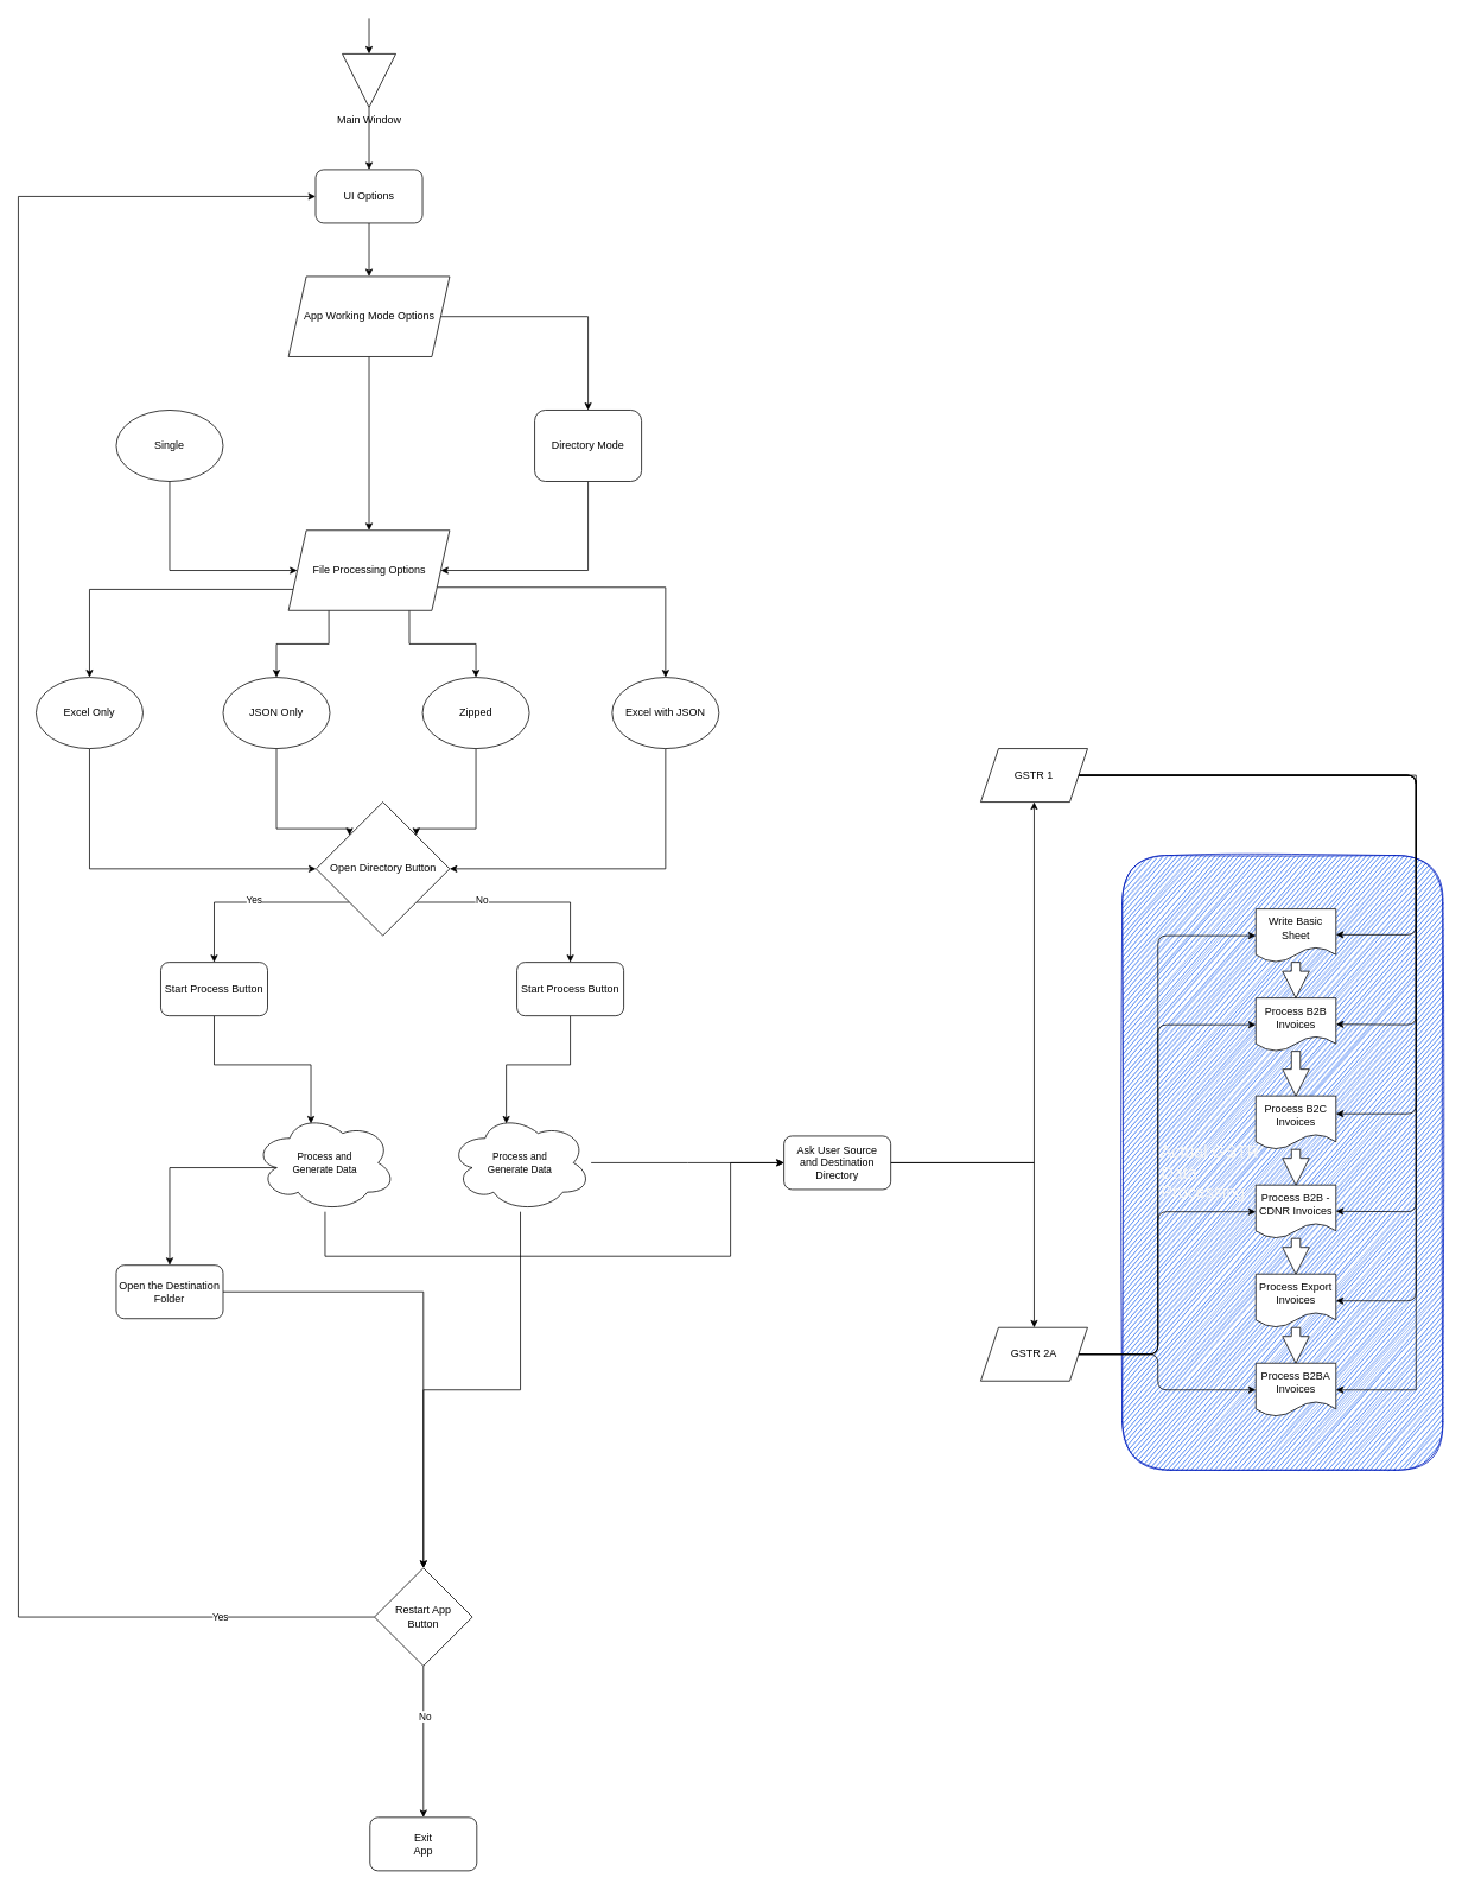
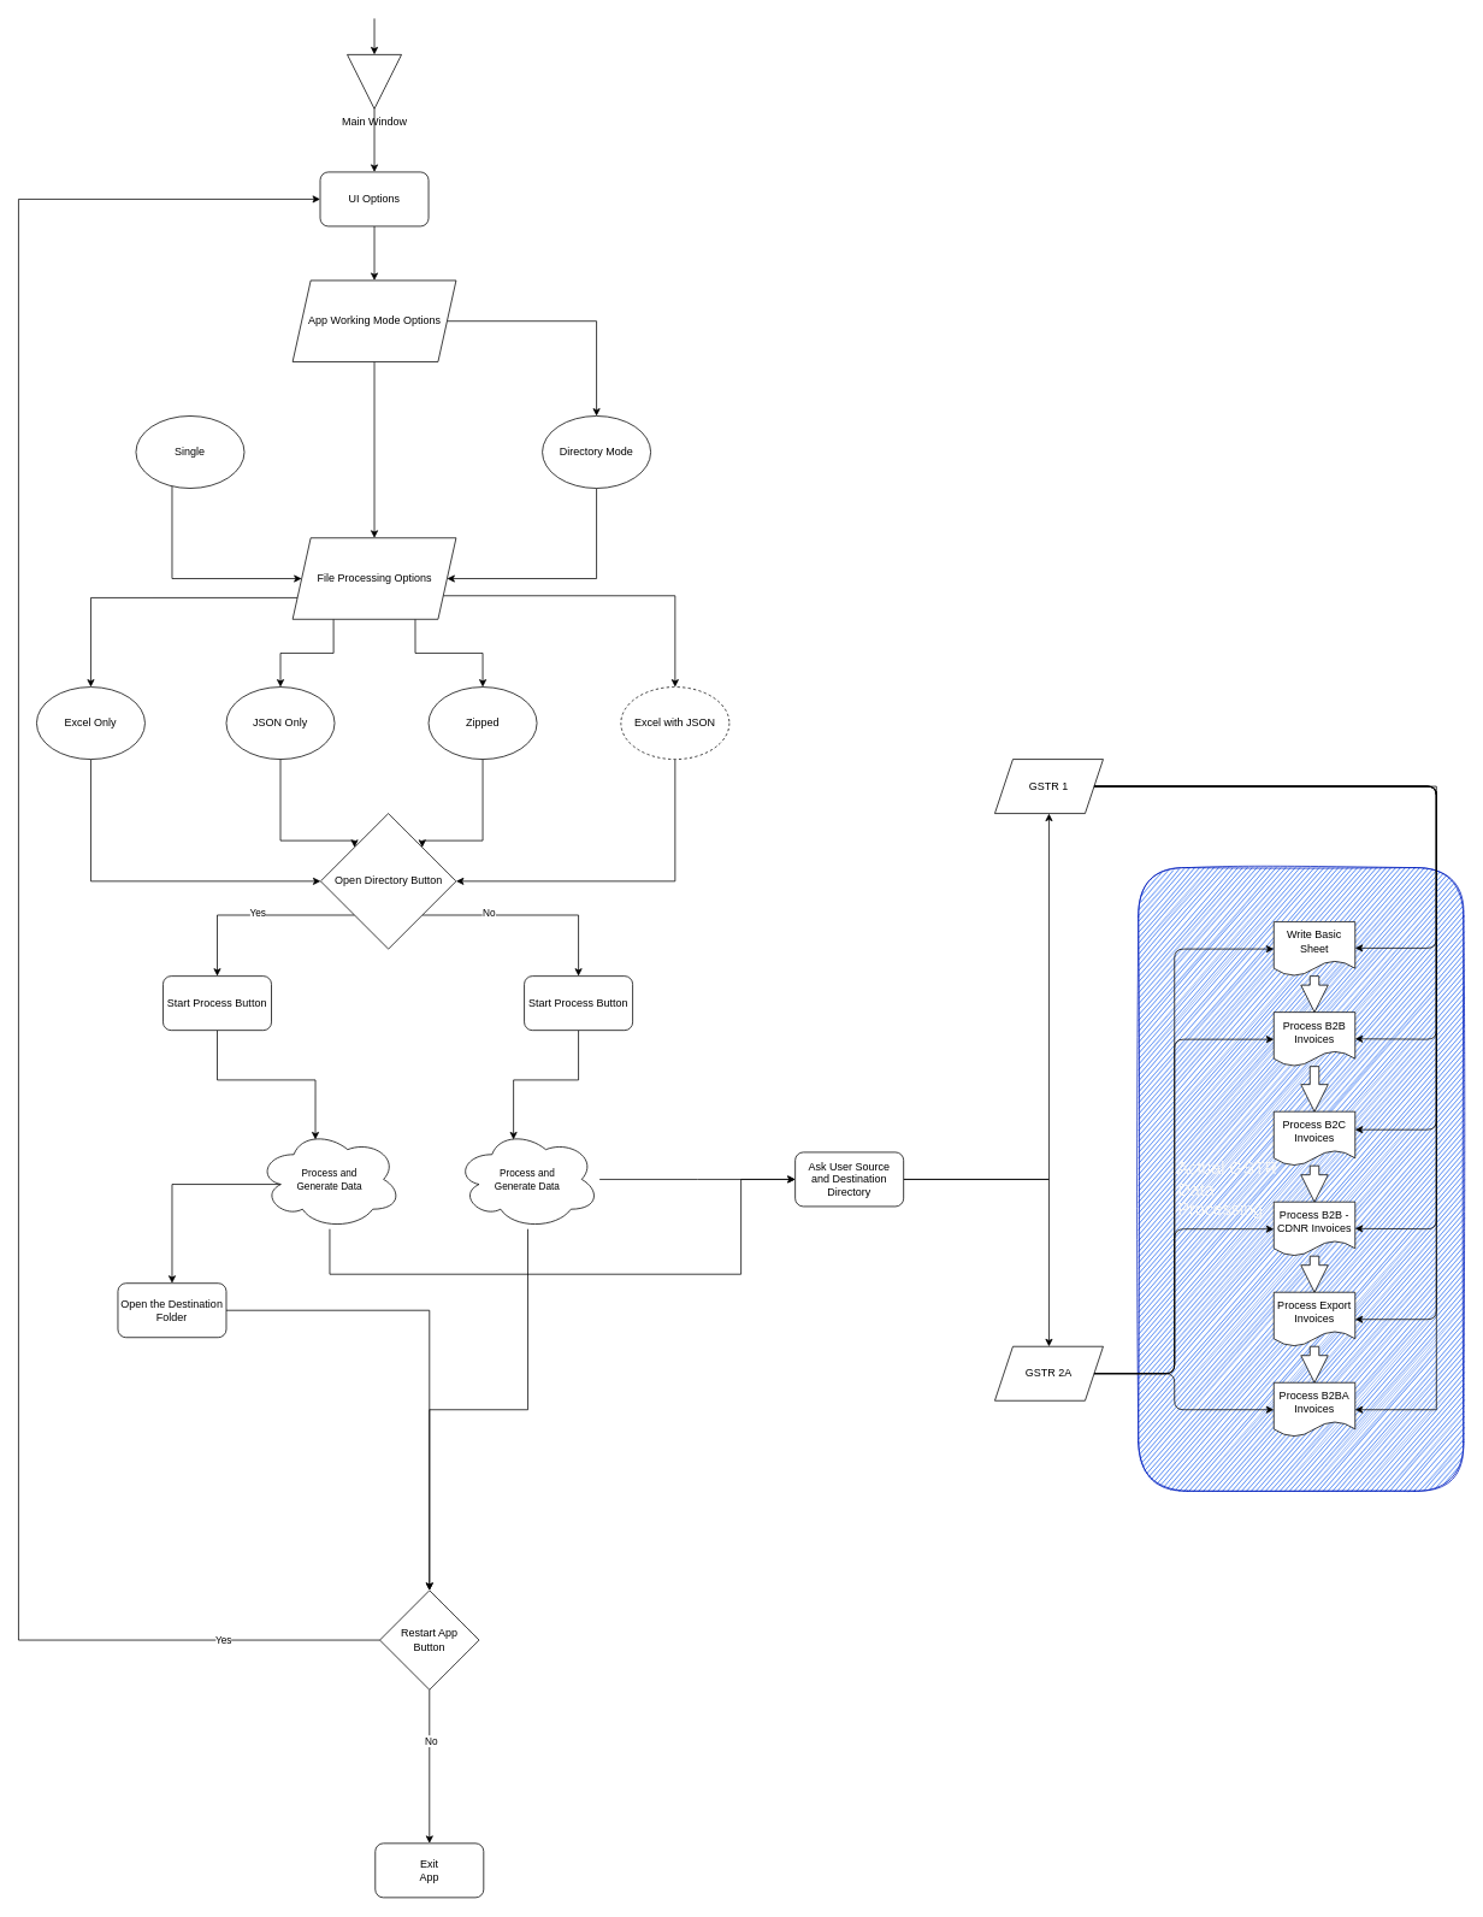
- <mxCell id="9" value="Single" style="ellipse;whiteSpace=wrap;html=1;" vertex="1" parent="1"><mxGeometry x="130" y="460" width="120" height="80" as="geometry" /></mxCell>
+ <mxCell id="9" value="Single" style="ellipse;whiteSpace=wrap;html=1;" vertex="1" parent="1"><mxGeometry x="150" y="460" width="120" height="80" as="geometry" /></mxCell>
- <mxCell id="11" value="Directory Mode" style="whiteSpace=wrap;html=1;rounded=1;" vertex="1" parent="1"><mxGeometry x="600" y="460" width="120" height="80" as="geometry" /></mxCell>
+ <mxCell id="11" value="Directory Mode" style="ellipse;whiteSpace=wrap;html=1;" vertex="1" parent="1"><mxGeometry x="600" y="460" width="120" height="80" as="geometry" /></mxCell>
- <mxCell id="26" value="Excel with JSON" style="ellipse;whiteSpace=wrap;html=1;" vertex="1" parent="1"><mxGeometry x="687" y="760" width="120" height="80" as="geometry" /></mxCell>
+ <mxCell id="26" value="Excel with JSON" style="ellipse;whiteSpace=wrap;html=1;dashed=1;" vertex="1" parent="1"><mxGeometry x="687" y="760" width="120" height="80" as="geometry" /></mxCell>
